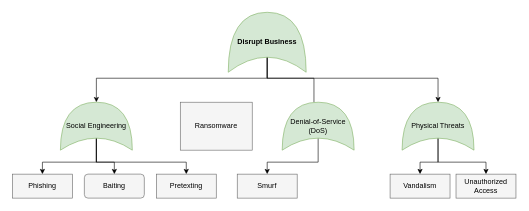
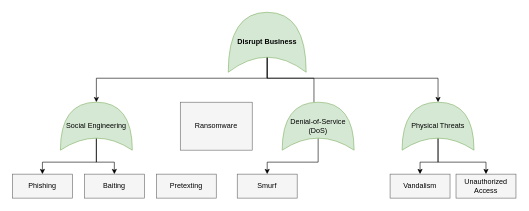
- <mxCell id="8" style="edgeStyle=orthogonalEdgeStyle;rounded=0;orthogonalLoop=1;jettySize=auto;html=1;exitX=0.25;exitY=0.5;exitDx=0;exitDy=0;exitPerimeter=0;" edge="1" parent="1" source="9" target="18"><mxGeometry relative="1" as="geometry"><Array as="points"><mxPoint x="160" y="270" /><mxPoint x="310" y="270" /></Array></mxGeometry></mxCell>
- <mxCell id="17" value="Baiting" style="whiteSpace=wrap;html=1;fillColor=#f5f5f5;strokeColor=#666666;rounded=1;" vertex="1" parent="1"><mxGeometry x="140" y="290" width="100" height="40" as="geometry" /></mxCell>
+ <mxCell id="17" value="Baiting" style="rounded=0;whiteSpace=wrap;html=1;fillColor=#f5f5f5;strokeColor=#666666;" vertex="1" parent="1"><mxGeometry x="140" y="290" width="100" height="40" as="geometry" /></mxCell>
